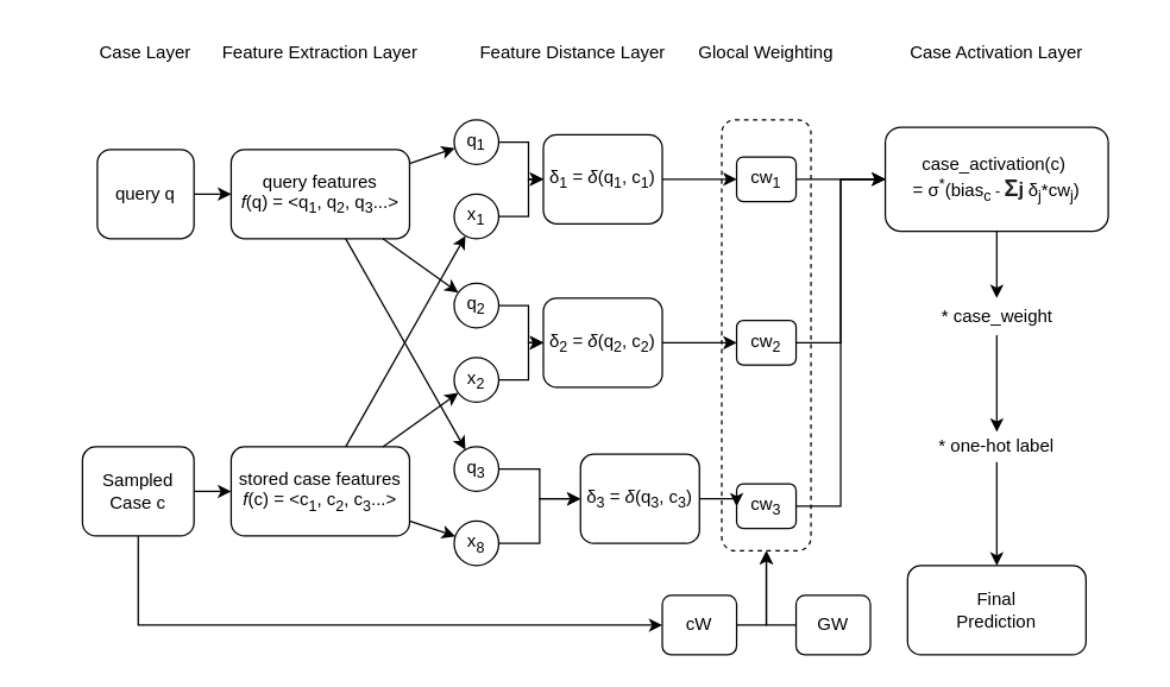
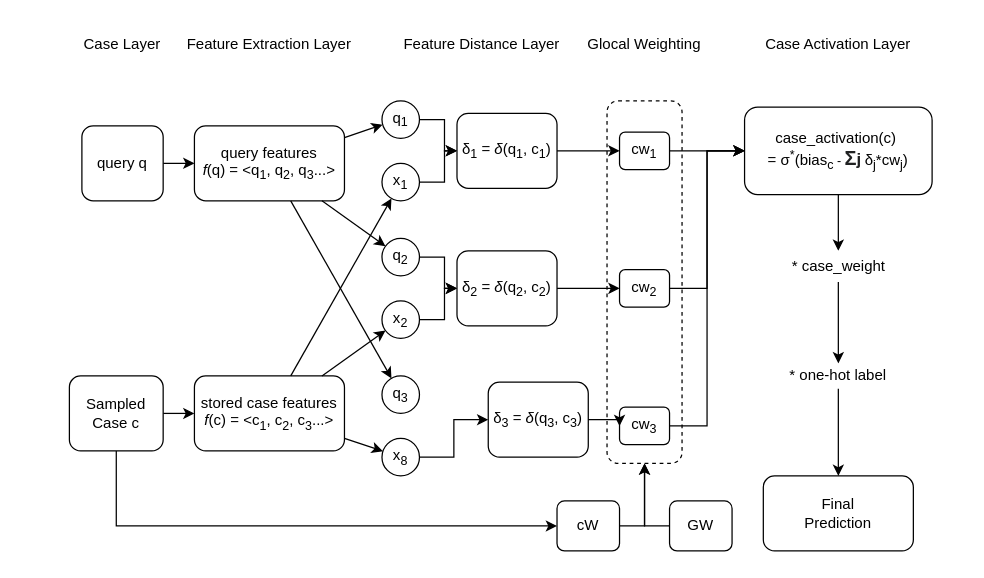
- <mxCell id="9" style="edgeStyle=orthogonalEdgeStyle;rounded=0;orthogonalLoop=1;jettySize=auto;html=1;" edge="1" parent="1" source="10" target="21"><mxGeometry relative="1" as="geometry" /></mxCell>
